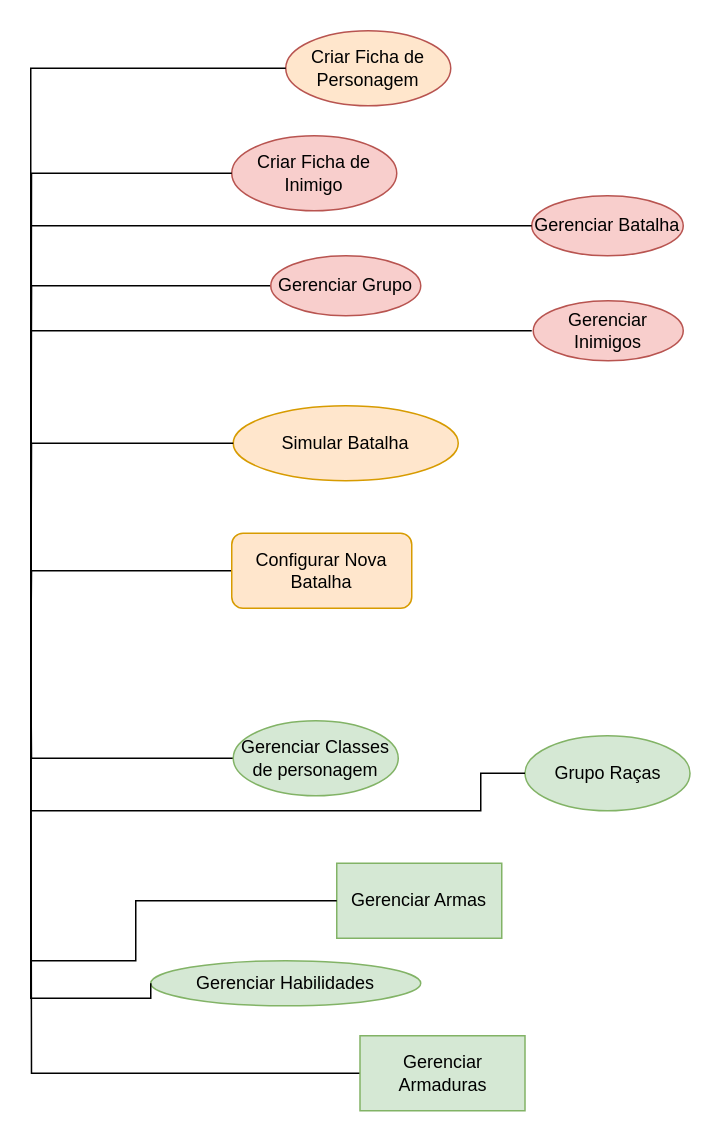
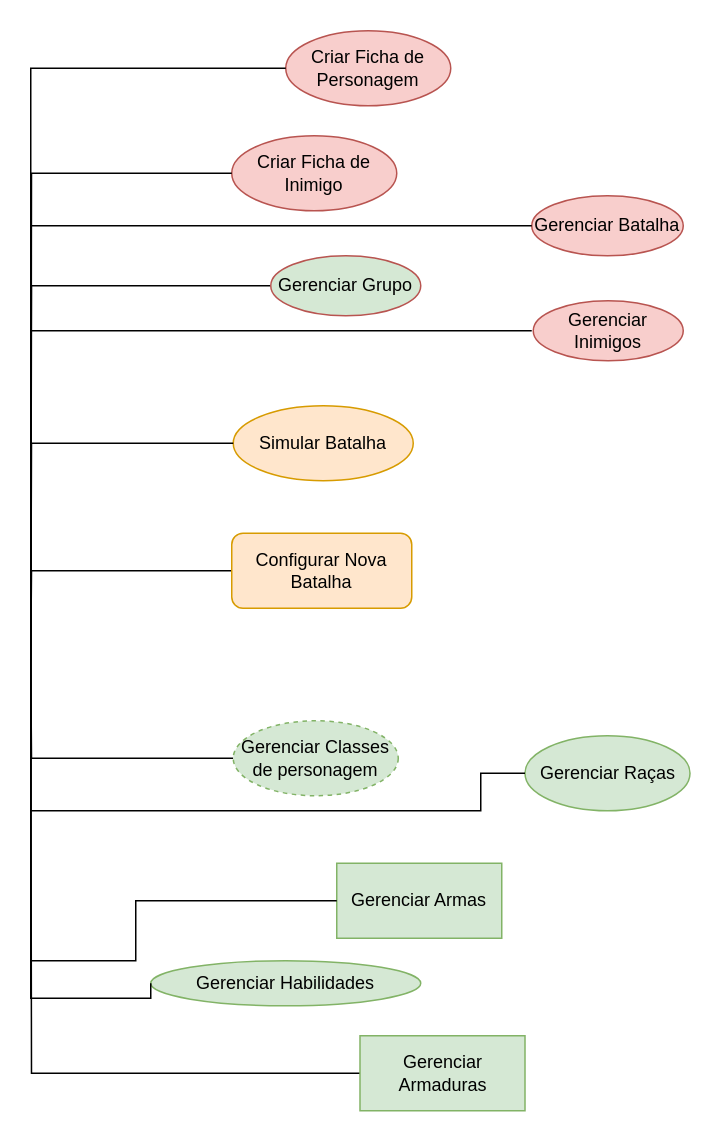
- <mxCell id="9" value="Criar Ficha de Personagem" style="ellipse;whiteSpace=wrap;html=1;fillColor=#ffe6cc;strokeColor=#b85450;" vertex="1" parent="1"><mxGeometry x="190" y="20" width="110" height="50" as="geometry" /></mxCell>
+ <mxCell id="9" value="Criar Ficha de Personagem" style="ellipse;whiteSpace=wrap;html=1;fillColor=#f8cecc;strokeColor=#b85450;" vertex="1" parent="1"><mxGeometry x="190" y="20" width="110" height="50" as="geometry" /></mxCell>
- <mxCell id="6" value="Gerenciar Grupo" style="ellipse;whiteSpace=wrap;html=1;fillColor=#f8cecc;strokeColor=#b85450;" vertex="1" parent="1"><mxGeometry x="180" y="170" width="100" height="40" as="geometry" /></mxCell>
+ <mxCell id="6" value="Gerenciar Grupo" style="ellipse;whiteSpace=wrap;html=1;fillColor=#d5e8d4;strokeColor=#b85450;" vertex="1" parent="1"><mxGeometry x="180" y="170" width="100" height="40" as="geometry" /></mxCell>
- <mxCell id="11" value="Simular Batalha" style="ellipse;whiteSpace=wrap;html=1;fillColor=#ffe6cc;strokeColor=#d79b00;" vertex="1" parent="1"><mxGeometry x="155" y="270" width="150" height="50" as="geometry" /></mxCell>
+ <mxCell id="11" value="Simular Batalha" style="ellipse;whiteSpace=wrap;html=1;fillColor=#ffe6cc;strokeColor=#d79b00;" vertex="1" parent="1"><mxGeometry x="155" y="270" width="120" height="50" as="geometry" /></mxCell>
- <mxCell id="17" value="Gerenciar Classes de personagem" style="ellipse;whiteSpace=wrap;html=1;fillColor=#d5e8d4;strokeColor=#82b366;" vertex="1" parent="1"><mxGeometry x="155" y="480" width="110" height="50" as="geometry" /></mxCell>
+ <mxCell id="17" value="Gerenciar Classes de personagem" style="ellipse;whiteSpace=wrap;html=1;fillColor=#d5e8d4;strokeColor=#82b366;dashed=1;" vertex="1" parent="1"><mxGeometry x="155" y="480" width="110" height="50" as="geometry" /></mxCell>
- <mxCell id="18" value="Grupo Raças" style="ellipse;whiteSpace=wrap;html=1;fillColor=#d5e8d4;strokeColor=#82b366;" vertex="1" parent="1"><mxGeometry x="349.5" y="490" width="110" height="50" as="geometry" /></mxCell>
+ <mxCell id="18" value="Gerenciar Raças" style="ellipse;whiteSpace=wrap;html=1;fillColor=#d5e8d4;strokeColor=#82b366;" vertex="1" parent="1"><mxGeometry x="349.5" y="490" width="110" height="50" as="geometry" /></mxCell>
